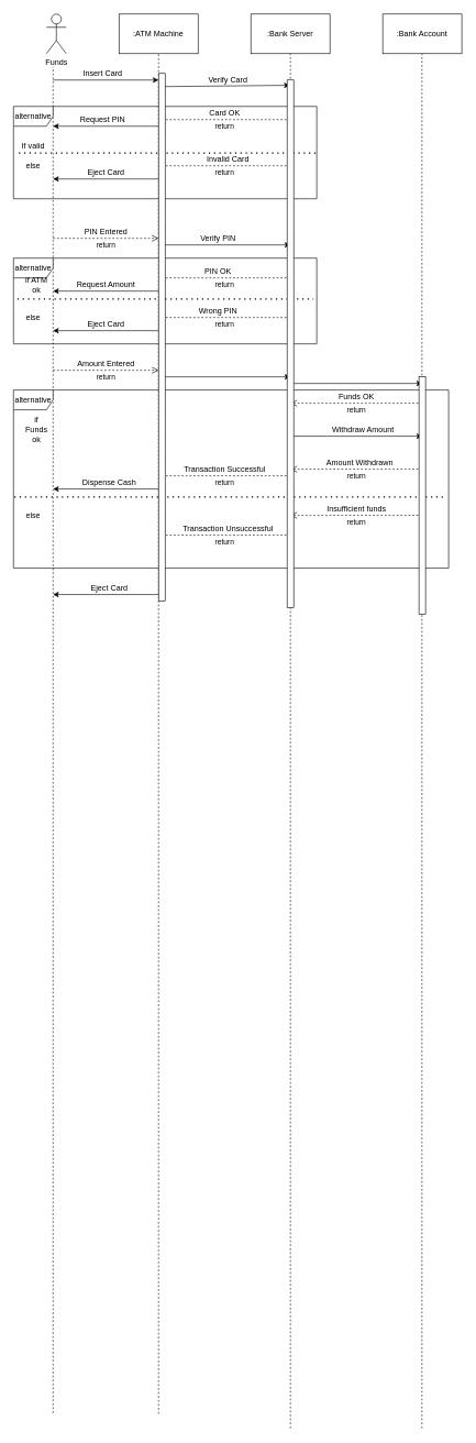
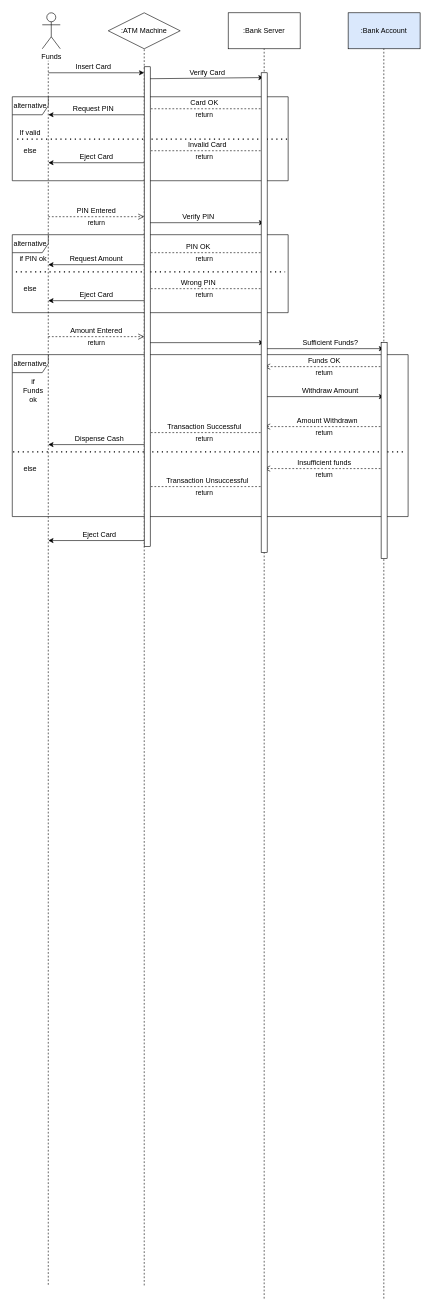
- <mxCell id="5" value=":ATM Machine" style="rounded=0;whiteSpace=wrap;html=1;" vertex="1" parent="1"><mxGeometry x="180" y="20" width="120" height="60" as="geometry" /></mxCell>
+ <mxCell id="5" value=":ATM Machine" style="rhombus;whiteSpace=wrap;html=1;" vertex="1" parent="1"><mxGeometry x="180" y="20" width="120" height="60" as="geometry" /></mxCell>
- <mxCell id="3" value=":Bank Account" style="rounded=0;whiteSpace=wrap;html=1;" vertex="1" parent="1"><mxGeometry x="580" y="20" width="120" height="60" as="geometry" /></mxCell>
+ <mxCell id="3" value=":Bank Account" style="rounded=0;whiteSpace=wrap;html=1;fillColor=#dae8fc;" vertex="1" parent="1"><mxGeometry x="580" y="20" width="120" height="60" as="geometry" /></mxCell>
- <mxCell id="42" value="if ATM ok" style="text;html=1;strokeColor=none;fillColor=none;align=center;verticalAlign=middle;whiteSpace=wrap;rounded=0;" vertex="1" parent="1"><mxGeometry x="30" y="420" width="50" height="20" as="geometry" /></mxCell>
+ <mxCell id="42" value="if PIN ok" style="text;html=1;strokeColor=none;fillColor=none;align=center;verticalAlign=middle;whiteSpace=wrap;rounded=0;" vertex="1" parent="1"><mxGeometry x="30" y="420" width="50" height="20" as="geometry" /></mxCell>
+ <mxCell id="46" value="Sufficient Funds?" style="text;html=1;align=center;verticalAlign=middle;resizable=0;points=[];autosize=1;strokeColor=none;" vertex="1" parent="1"><mxGeometry x="495" y="560" width="110" height="20" as="geometry" /></mxCell>
